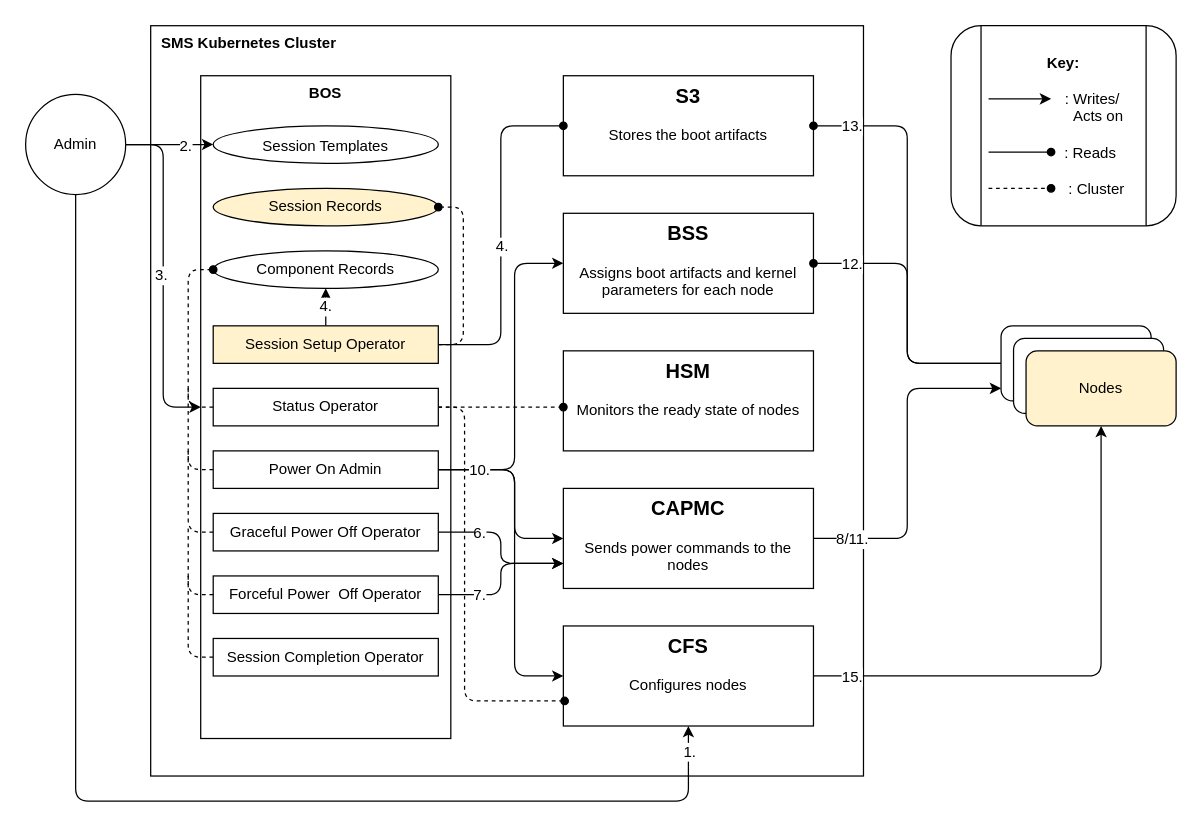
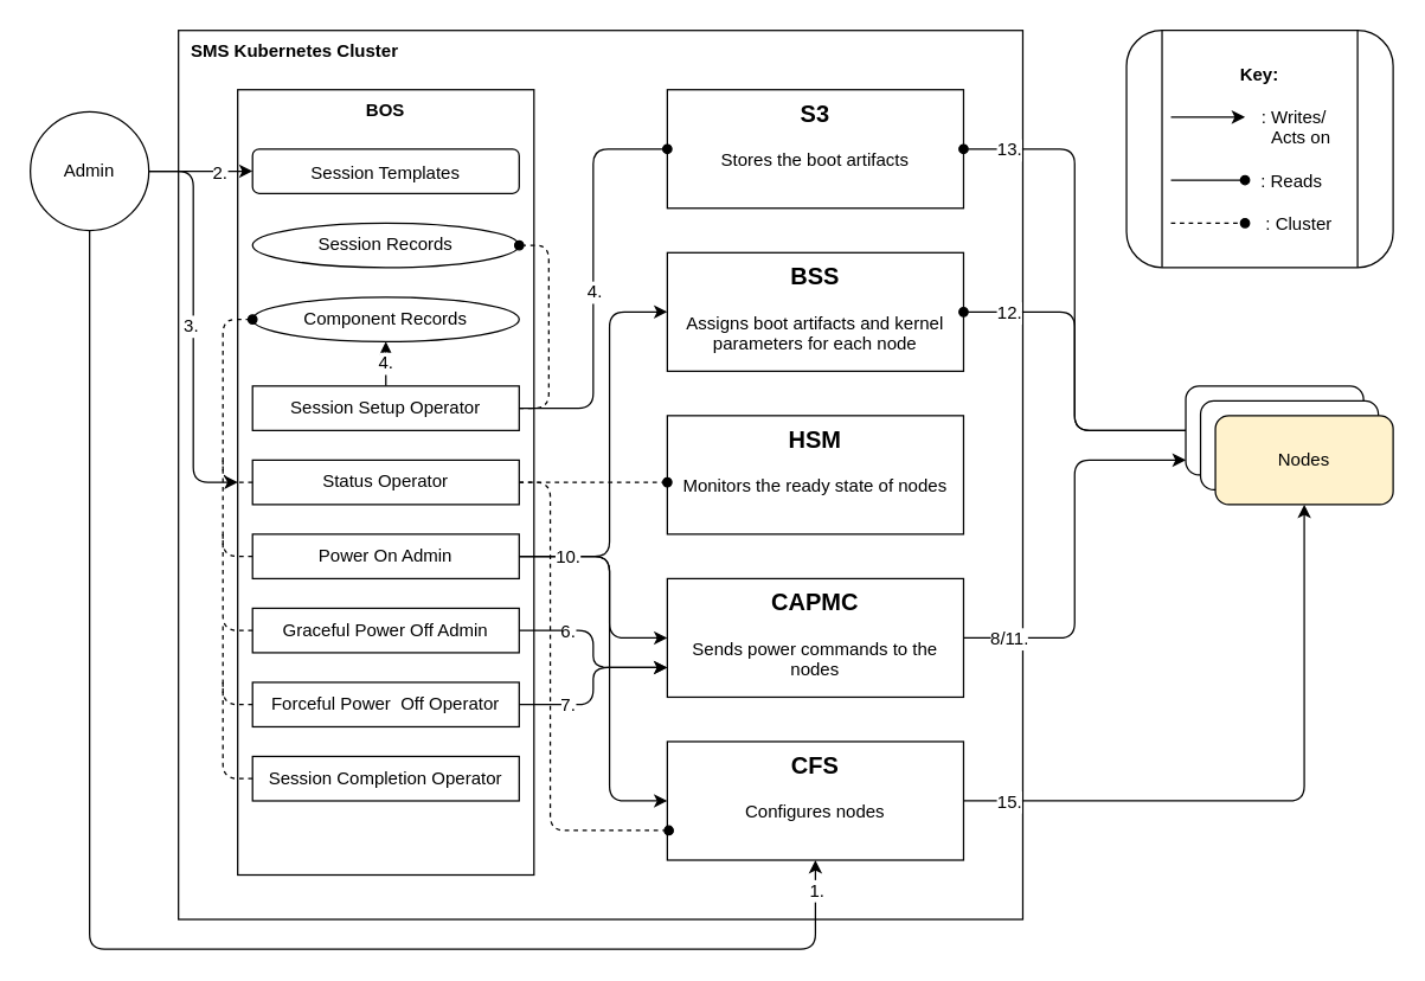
- <mxCell id="38" value="&lt;font style=&quot;font-size: 12px;&quot;&gt;Session Templates&lt;/font&gt;" style="ellipse;whiteSpace=wrap;html=1;fontSize=16;verticalAlign=middle;glass=0;shadow=0;sketch=0;" parent="1" vertex="1"><mxGeometry x="170" y="100" width="180" height="30" as="geometry" /></mxCell>
+ <mxCell id="38" value="&lt;font style=&quot;font-size: 12px;&quot;&gt;Session Templates&lt;/font&gt;" style="whiteSpace=wrap;html=1;fontSize=16;verticalAlign=middle;glass=0;shadow=0;sketch=0;rounded=1;" parent="1" vertex="1"><mxGeometry x="170" y="100" width="180" height="30" as="geometry" /></mxCell>
- <mxCell id="37" value="Session Records" style="ellipse;whiteSpace=wrap;html=1;fontSize=12;verticalAlign=middle;fillColor=#fff2cc;" parent="1" vertex="1"><mxGeometry x="170" y="150" width="180" height="30" as="geometry" /></mxCell>
+ <mxCell id="37" value="Session Records" style="ellipse;whiteSpace=wrap;html=1;fontSize=12;verticalAlign=middle;" parent="1" vertex="1"><mxGeometry x="170" y="150" width="180" height="30" as="geometry" /></mxCell>
- <mxCell id="17" value="&lt;font style=&quot;font-size: 12px;&quot;&gt;Session Setup Operator&lt;br style=&quot;font-size: 12px;&quot;&gt;&lt;/font&gt;" style="rounded=0;whiteSpace=wrap;html=1;fontSize=12;verticalAlign=middle;fillColor=#fff2cc;" parent="1" vertex="1"><mxGeometry x="170" y="260" width="180" height="30" as="geometry" /></mxCell>
+ <mxCell id="17" value="&lt;font style=&quot;font-size: 12px;&quot;&gt;Session Setup Operator&lt;br style=&quot;font-size: 12px;&quot;&gt;&lt;/font&gt;" style="rounded=0;whiteSpace=wrap;html=1;fontSize=12;verticalAlign=middle;" parent="1" vertex="1"><mxGeometry x="170" y="260" width="180" height="30" as="geometry" /></mxCell>
- <mxCell id="29" value="&lt;font style=&quot;font-size: 12px;&quot;&gt;Graceful Power Off Operator&lt;/font&gt;" style="rounded=0;whiteSpace=wrap;html=1;fontSize=12;verticalAlign=middle;" parent="1" vertex="1"><mxGeometry x="170" y="410" width="180" height="30" as="geometry" /></mxCell>
+ <mxCell id="29" value="&lt;font style=&quot;font-size: 12px;&quot;&gt;Graceful Power Off Admin&lt;/font&gt;" style="rounded=0;whiteSpace=wrap;html=1;fontSize=12;verticalAlign=middle;" parent="1" vertex="1"><mxGeometry x="170" y="410" width="180" height="30" as="geometry" /></mxCell>
